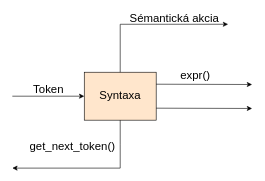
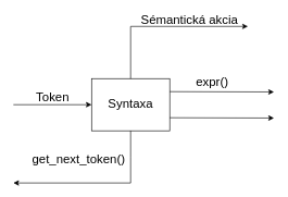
- <mxCell id="2" value="&lt;font style=&quot;font-size: 19px&quot;&gt;Syntaxa&lt;/font&gt;" style="rounded=0;whiteSpace=wrap;html=1;fillColor=#ffe6cc;" vertex="1" parent="1"><mxGeometry x="140" y="120" width="120" height="80" as="geometry" /></mxCell>
+ <mxCell id="2" value="&lt;font style=&quot;font-size: 19px&quot;&gt;Syntaxa&lt;/font&gt;" style="rounded=0;whiteSpace=wrap;html=1;" vertex="1" parent="1"><mxGeometry x="140" y="120" width="120" height="80" as="geometry" /></mxCell>
